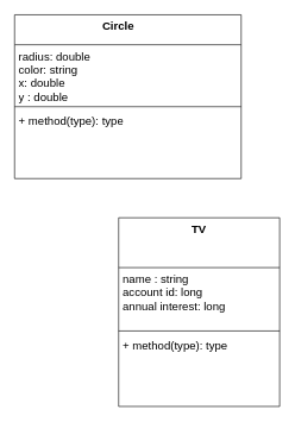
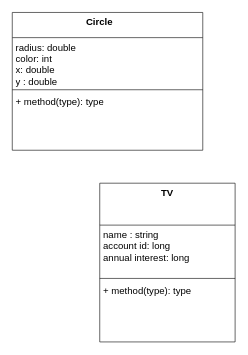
- <mxCell id="3" value="radius: double&amp;nbsp;&lt;br&gt;color: string&amp;nbsp;&lt;br&gt;x: double&amp;nbsp;&lt;br&gt;y : double&amp;nbsp;" style="text;strokeColor=none;fillColor=none;align=left;verticalAlign=top;spacingLeft=4;spacingRight=4;overflow=hidden;rotatable=0;points=[[0,0.5],[1,0.5]];portConstraint=eastwest;whiteSpace=wrap;html=1;fontSize=16;" vertex="1" parent="2"><mxGeometry y="42" width="318" height="83" as="geometry" /></mxCell>
+ <mxCell id="3" value="radius: double&amp;nbsp;&lt;br&gt;color: int&amp;nbsp;&lt;br&gt;x: double&amp;nbsp;&lt;br&gt;y : double&amp;nbsp;" style="text;strokeColor=none;fillColor=none;align=left;verticalAlign=top;spacingLeft=4;spacingRight=4;overflow=hidden;rotatable=0;points=[[0,0.5],[1,0.5]];portConstraint=eastwest;whiteSpace=wrap;html=1;fontSize=16;" vertex="1" parent="2"><mxGeometry y="42" width="318" height="83" as="geometry" /></mxCell>
